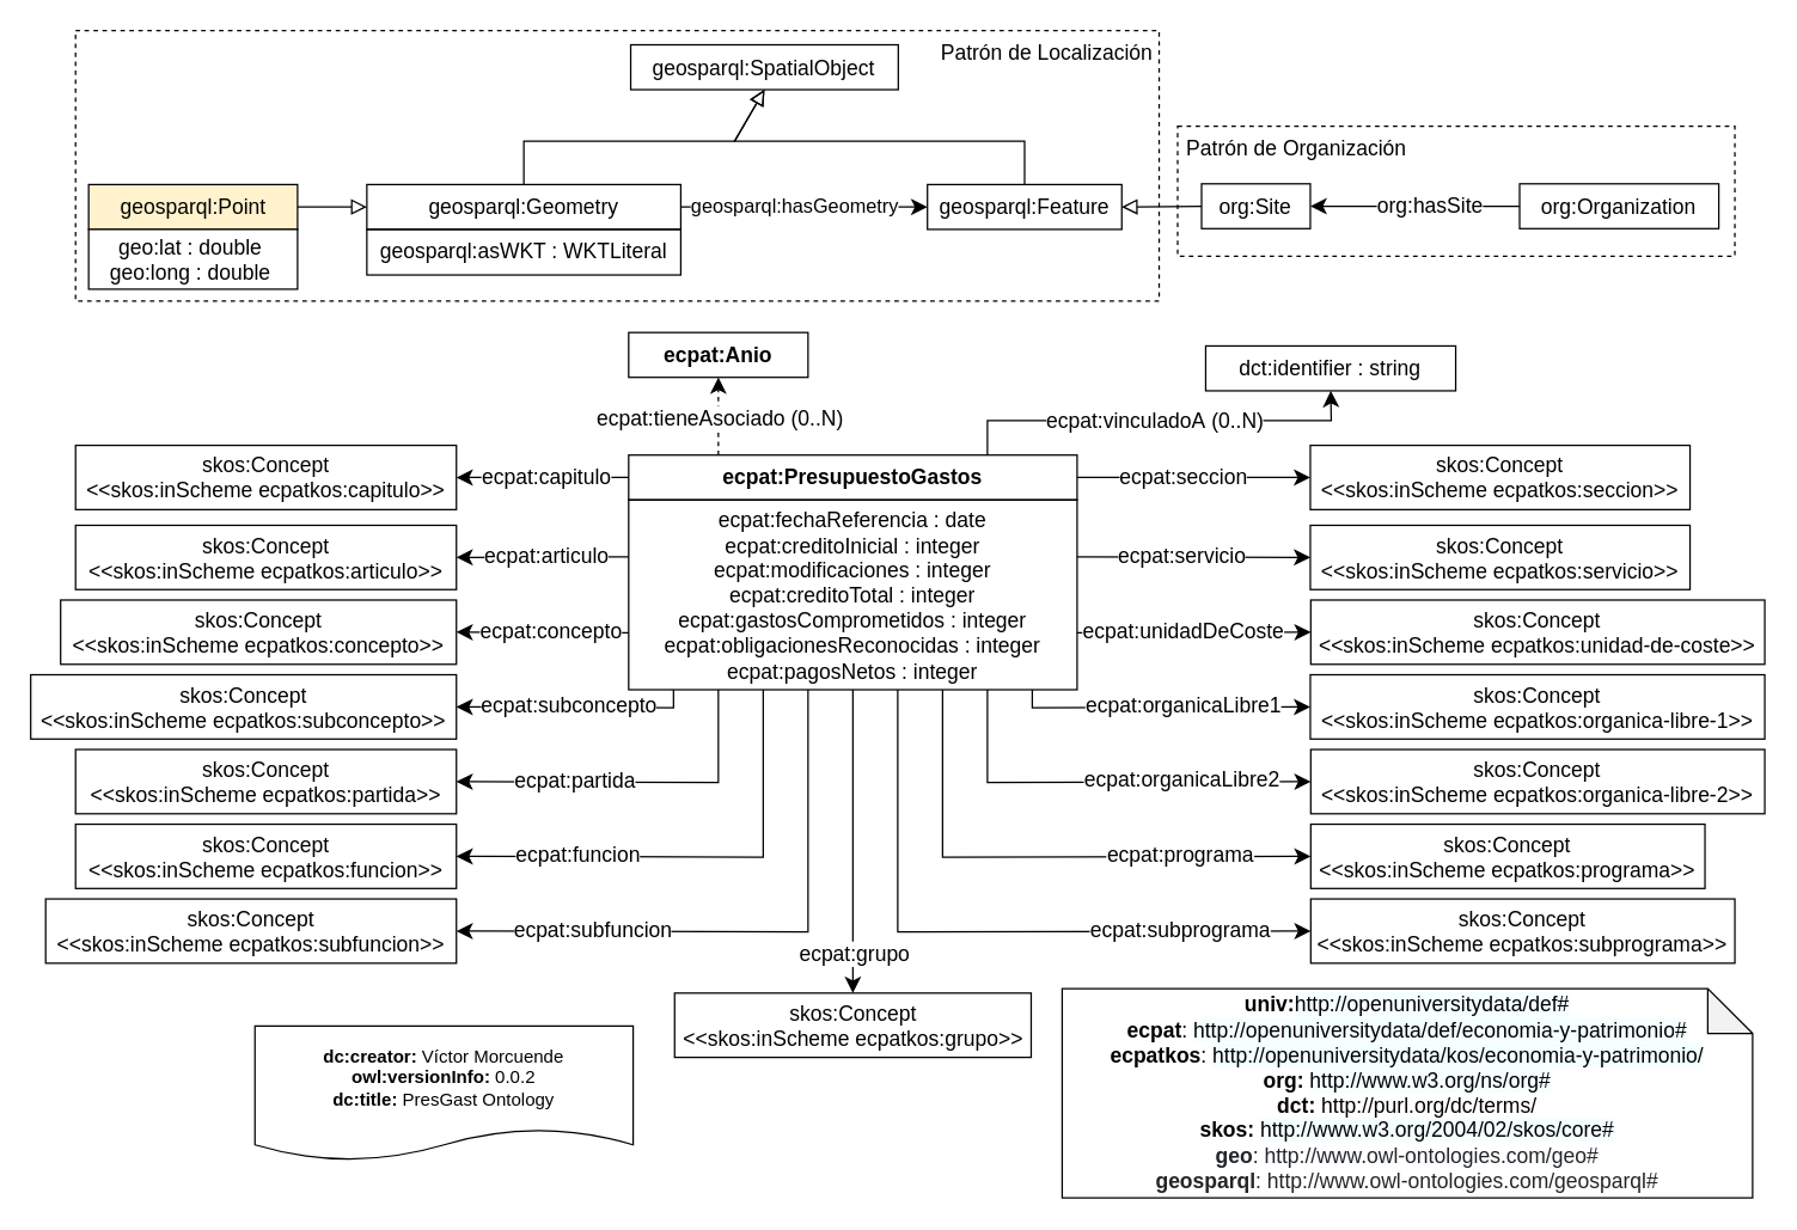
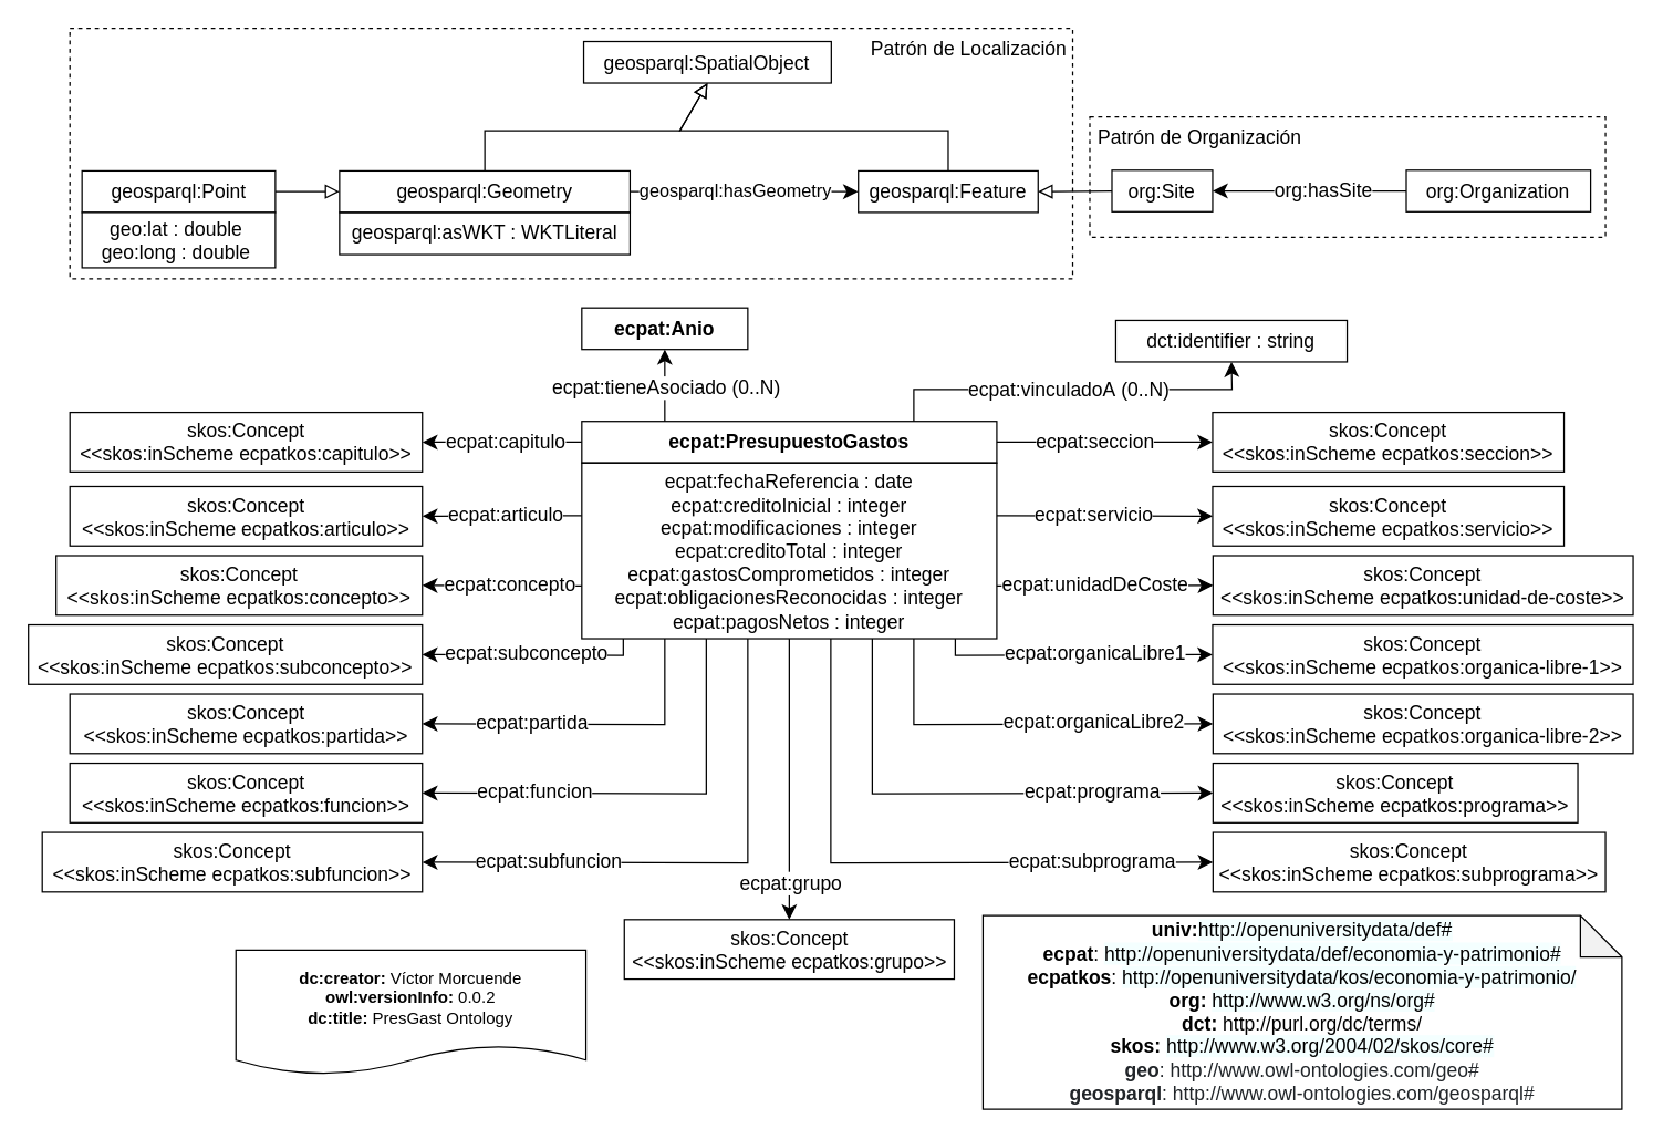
- <mxCell id="31" value="&lt;font style=&quot;font-size: 14px&quot;&gt;geosparql:Point&lt;/font&gt;" style="rounded=0;whiteSpace=wrap;html=1;snapToPoint=1;points=[[0.1,0],[0.2,0],[0.3,0],[0.4,0],[0.5,0],[0.6,0],[0.7,0],[0.8,0],[0.9,0],[0,0.1],[0,0.3],[0,0.5],[0,0.7],[0,0.9],[0.1,1],[0.2,1],[0.3,1],[0.4,1],[0.5,1],[0.6,1],[0.7,1],[0.8,1],[0.9,1],[1,0.1],[1,0.3],[1,0.5],[1,0.7],[1,0.9]];fillColor=#fff2cc;" parent="1" vertex="1"><mxGeometry x="58.76" y="123" width="139.75" height="30" as="geometry" /></mxCell>
+ <mxCell id="31" value="&lt;font style=&quot;font-size: 14px&quot;&gt;geosparql:Point&lt;/font&gt;" style="rounded=0;whiteSpace=wrap;html=1;snapToPoint=1;points=[[0.1,0],[0.2,0],[0.3,0],[0.4,0],[0.5,0],[0.6,0],[0.7,0],[0.8,0],[0.9,0],[0,0.1],[0,0.3],[0,0.5],[0,0.7],[0,0.9],[0.1,1],[0.2,1],[0.3,1],[0.4,1],[0.5,1],[0.6,1],[0.7,1],[0.8,1],[0.9,1],[1,0.1],[1,0.3],[1,0.5],[1,0.7],[1,0.9]];" parent="1" vertex="1"><mxGeometry x="58.76" y="123" width="139.75" height="30" as="geometry" /></mxCell>
- <mxCell id="5" value="" style="endArrow=classic;html=1;endSize=8;arcSize=0;rounded=0;fontFamily=Helvetica;fontSize=14;exitX=0.2;exitY=0;exitDx=0;exitDy=0;entryX=0.5;entryY=1;entryDx=0;entryDy=0;dashed=1;" parent="1" source="9" target="4" edge="1"><mxGeometry width="50" height="50" relative="1" as="geometry"><mxPoint x="1045.69" y="301" as="sourcePoint" /><mxPoint x="916.69" y="339.09" as="targetPoint" /></mxGeometry></mxCell>
+ <mxCell id="5" value="" style="endArrow=classic;html=1;endSize=8;arcSize=0;rounded=0;fontFamily=Helvetica;fontSize=14;exitX=0.2;exitY=0;exitDx=0;exitDy=0;entryX=0.5;entryY=1;entryDx=0;entryDy=0;" parent="1" source="9" target="4" edge="1"><mxGeometry width="50" height="50" relative="1" as="geometry"><mxPoint x="1045.69" y="301" as="sourcePoint" /><mxPoint x="916.69" y="339.09" as="targetPoint" /></mxGeometry></mxCell>
